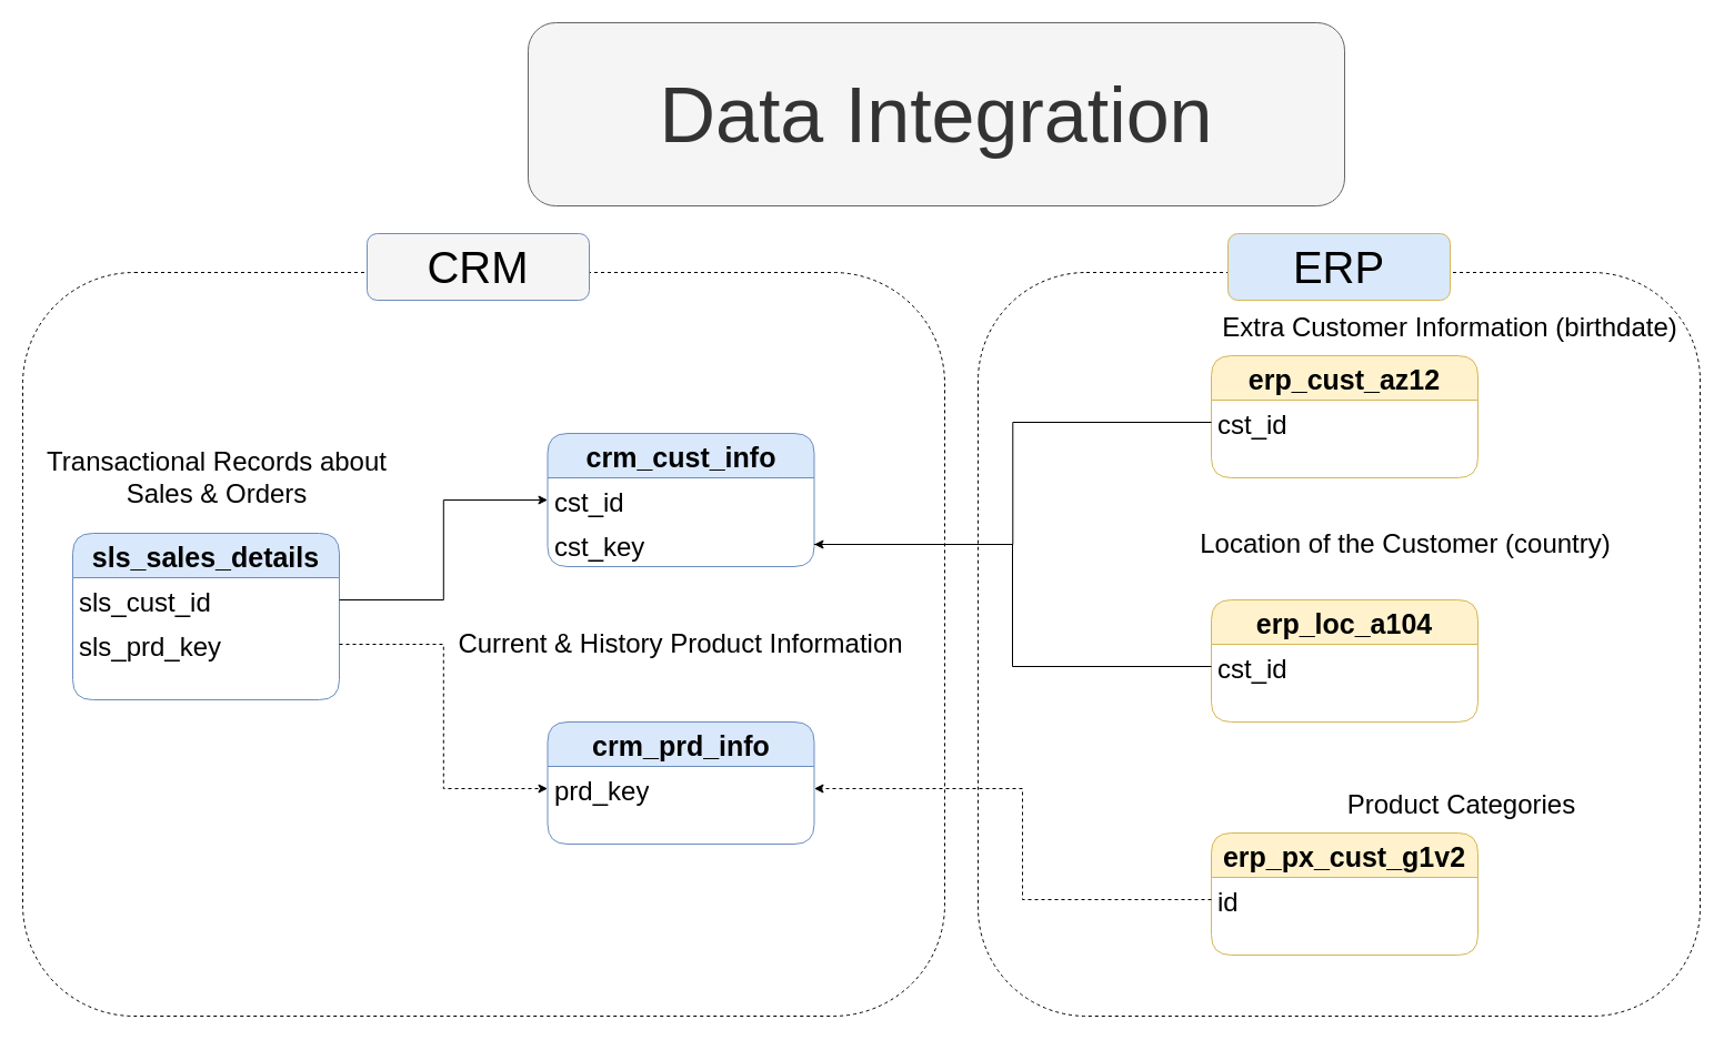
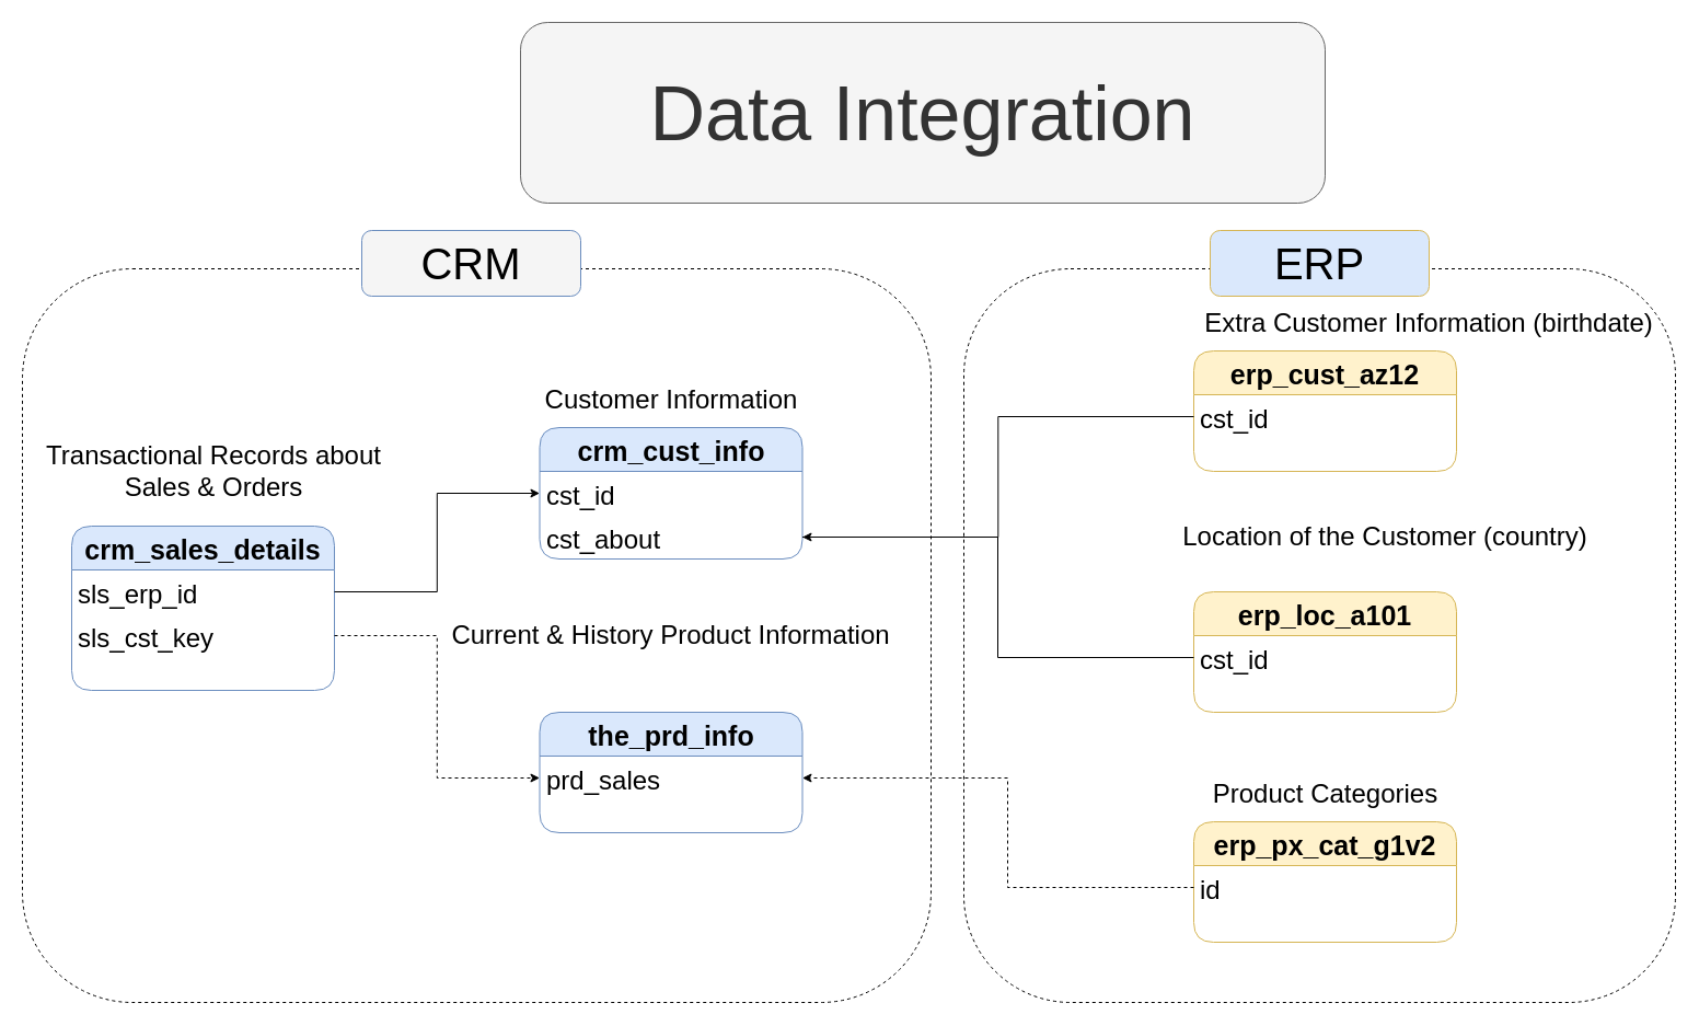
+ <mxCell id="9" value="&lt;font style=&quot;font-size: 24px;&quot;&gt;Customer Information&lt;/font&gt;" style="text;html=1;align=center;verticalAlign=middle;whiteSpace=wrap;rounded=0;" vertex="1" parent="3"><mxGeometry x="427.5" y="140" width="330" height="30" as="geometry" /></mxCell>
- <mxCell id="8" value="&lt;font style=&quot;font-size: 24px;&quot;&gt;cst_key&lt;/font&gt;" style="text;strokeColor=none;fillColor=none;align=left;verticalAlign=middle;spacingLeft=4;spacingRight=4;overflow=hidden;points=[[0,0.5],[1,0.5]];portConstraint=eastwest;rotatable=0;whiteSpace=wrap;html=1;fontSize=30;" vertex="1" parent="6"><mxGeometry y="80" width="240" height="40" as="geometry" /></mxCell>
+ <mxCell id="8" value="&lt;font style=&quot;font-size: 24px;&quot;&gt;cst_about&lt;/font&gt;" style="text;strokeColor=none;fillColor=none;align=left;verticalAlign=middle;spacingLeft=4;spacingRight=4;overflow=hidden;points=[[0,0.5],[1,0.5]];portConstraint=eastwest;rotatable=0;whiteSpace=wrap;html=1;fontSize=30;" vertex="1" parent="6"><mxGeometry y="80" width="240" height="40" as="geometry" /></mxCell>
- <mxCell id="14" value="&lt;font style=&quot;font-size: 25px;&quot;&gt;&lt;b&gt;sls_sales_details&lt;/b&gt;&lt;/font&gt;" style="swimlane;fontStyle=0;childLayout=stackLayout;horizontal=1;startSize=40;horizontalStack=0;resizeParent=1;resizeParentMax=0;resizeLast=0;collapsible=1;marginBottom=0;whiteSpace=wrap;html=1;rounded=1;fontSize=30;fillColor=#dae8fc;strokeColor=#6c8ebf;" vertex="1" parent="3"><mxGeometry x="45" y="270" width="240" height="150" as="geometry" /></mxCell>
+ <mxCell id="14" value="&lt;font style=&quot;font-size: 25px;&quot;&gt;&lt;b&gt;crm_sales_details&lt;/b&gt;&lt;/font&gt;" style="swimlane;fontStyle=0;childLayout=stackLayout;horizontal=1;startSize=40;horizontalStack=0;resizeParent=1;resizeParentMax=0;resizeLast=0;collapsible=1;marginBottom=0;whiteSpace=wrap;html=1;rounded=1;fontSize=30;fillColor=#dae8fc;strokeColor=#6c8ebf;" vertex="1" parent="3"><mxGeometry x="45" y="270" width="240" height="150" as="geometry" /></mxCell>
- <mxCell id="15" value="&lt;font style=&quot;font-size: 24px;&quot;&gt;sls_cust_id&lt;/font&gt;" style="text;strokeColor=none;fillColor=none;align=left;verticalAlign=middle;spacingLeft=4;spacingRight=4;overflow=hidden;points=[[0,0.5],[1,0.5]];portConstraint=eastwest;rotatable=0;whiteSpace=wrap;html=1;fontSize=30;" vertex="1" parent="14"><mxGeometry y="40" width="240" height="40" as="geometry" /></mxCell>
+ <mxCell id="15" value="&lt;font style=&quot;font-size: 24px;&quot;&gt;sls_erp_id&lt;/font&gt;" style="text;strokeColor=none;fillColor=none;align=left;verticalAlign=middle;spacingLeft=4;spacingRight=4;overflow=hidden;points=[[0,0.5],[1,0.5]];portConstraint=eastwest;rotatable=0;whiteSpace=wrap;html=1;fontSize=30;" vertex="1" parent="14"><mxGeometry y="40" width="240" height="40" as="geometry" /></mxCell>
- <mxCell id="26" value="&lt;span style=&quot;font-size: 25px;&quot;&gt;&lt;b&gt;erp_loc_a104&lt;/b&gt;&lt;/span&gt;" style="swimlane;fontStyle=0;childLayout=stackLayout;horizontal=1;startSize=40;horizontalStack=0;resizeParent=1;resizeParentMax=0;resizeLast=0;collapsible=1;marginBottom=0;whiteSpace=wrap;html=1;rounded=1;fontSize=30;fillColor=#fff2cc;strokeColor=#d6b656;" vertex="1" parent="3"><mxGeometry x="1070" y="330" width="240" height="110" as="geometry" /></mxCell>
+ <mxCell id="26" value="&lt;span style=&quot;font-size: 25px;&quot;&gt;&lt;b&gt;erp_loc_a101&lt;/b&gt;&lt;/span&gt;" style="swimlane;fontStyle=0;childLayout=stackLayout;horizontal=1;startSize=40;horizontalStack=0;resizeParent=1;resizeParentMax=0;resizeLast=0;collapsible=1;marginBottom=0;whiteSpace=wrap;html=1;rounded=1;fontSize=30;fillColor=#fff2cc;strokeColor=#d6b656;" vertex="1" parent="3"><mxGeometry x="1070" y="330" width="240" height="110" as="geometry" /></mxCell>
- <mxCell id="16" value="&lt;font style=&quot;font-size: 24px;&quot;&gt;sls_prd_key&lt;/font&gt;&lt;div&gt;&lt;font style=&quot;font-size: 24px;&quot;&gt;&lt;br&gt;&lt;/font&gt;&lt;/div&gt;" style="text;strokeColor=none;fillColor=none;align=left;verticalAlign=middle;spacingLeft=4;spacingRight=4;overflow=hidden;points=[[0,0.5],[1,0.5]];portConstraint=eastwest;rotatable=0;whiteSpace=wrap;html=1;fontSize=30;" vertex="1" parent="14"><mxGeometry y="80" width="240" height="40" as="geometry" /></mxCell>
+ <mxCell id="16" value="&lt;font style=&quot;font-size: 24px;&quot;&gt;sls_cst_key&lt;/font&gt;&lt;div&gt;&lt;font style=&quot;font-size: 24px;&quot;&gt;&lt;br&gt;&lt;/font&gt;&lt;/div&gt;" style="text;strokeColor=none;fillColor=none;align=left;verticalAlign=middle;spacingLeft=4;spacingRight=4;overflow=hidden;points=[[0,0.5],[1,0.5]];portConstraint=eastwest;rotatable=0;whiteSpace=wrap;html=1;fontSize=30;" vertex="1" parent="14"><mxGeometry y="80" width="240" height="40" as="geometry" /></mxCell>
- <mxCell id="10" value="&lt;font style=&quot;font-size: 25px;&quot;&gt;&lt;b&gt;crm_prd_info&lt;/b&gt;&lt;/font&gt;" style="swimlane;fontStyle=0;childLayout=stackLayout;horizontal=1;startSize=40;horizontalStack=0;resizeParent=1;resizeParentMax=0;resizeLast=0;collapsible=1;marginBottom=0;whiteSpace=wrap;html=1;rounded=1;fontSize=30;fillColor=#dae8fc;strokeColor=#6c8ebf;" vertex="1" parent="3"><mxGeometry x="472.5" y="440" width="240" height="110" as="geometry" /></mxCell>
+ <mxCell id="10" value="&lt;font style=&quot;font-size: 25px;&quot;&gt;&lt;b&gt;the_prd_info&lt;/b&gt;&lt;/font&gt;" style="swimlane;fontStyle=0;childLayout=stackLayout;horizontal=1;startSize=40;horizontalStack=0;resizeParent=1;resizeParentMax=0;resizeLast=0;collapsible=1;marginBottom=0;whiteSpace=wrap;html=1;rounded=1;fontSize=30;fillColor=#dae8fc;strokeColor=#6c8ebf;" vertex="1" parent="3"><mxGeometry x="472.5" y="440" width="240" height="110" as="geometry" /></mxCell>
- <mxCell id="11" value="&lt;font style=&quot;font-size: 24px;&quot;&gt;prd_key&lt;/font&gt;" style="text;strokeColor=none;fillColor=none;align=left;verticalAlign=middle;spacingLeft=4;spacingRight=4;overflow=hidden;points=[[0,0.5],[1,0.5]];portConstraint=eastwest;rotatable=0;whiteSpace=wrap;html=1;fontSize=30;" vertex="1" parent="10"><mxGeometry y="40" width="240" height="40" as="geometry" /></mxCell>
+ <mxCell id="11" value="&lt;font style=&quot;font-size: 24px;&quot;&gt;prd_sales&lt;/font&gt;" style="text;strokeColor=none;fillColor=none;align=left;verticalAlign=middle;spacingLeft=4;spacingRight=4;overflow=hidden;points=[[0,0.5],[1,0.5]];portConstraint=eastwest;rotatable=0;whiteSpace=wrap;html=1;fontSize=30;" vertex="1" parent="10"><mxGeometry y="40" width="240" height="40" as="geometry" /></mxCell>
- <mxCell id="34" value="&lt;font style=&quot;font-size: 24px;&quot;&gt;Product Categories&lt;/font&gt;" style="text;html=1;align=center;verticalAlign=middle;whiteSpace=wrap;rounded=0;" vertex="1" parent="3"><mxGeometry x="1177.5" y="500" width="235" height="30" as="geometry" /></mxCell>
+ <mxCell id="34" value="&lt;font style=&quot;font-size: 24px;&quot;&gt;Product Categories&lt;/font&gt;" style="text;html=1;align=center;verticalAlign=middle;whiteSpace=wrap;rounded=0;" vertex="1" parent="3"><mxGeometry x="1072.5" y="500" width="235" height="30" as="geometry" /></mxCell>
- <mxCell id="31" value="&lt;span style=&quot;font-size: 25px;&quot;&gt;&lt;b&gt;erp_px_cust_g1v2&lt;/b&gt;&lt;/span&gt;" style="swimlane;fontStyle=0;childLayout=stackLayout;horizontal=1;startSize=40;horizontalStack=0;resizeParent=1;resizeParentMax=0;resizeLast=0;collapsible=1;marginBottom=0;whiteSpace=wrap;html=1;rounded=1;fontSize=30;fillColor=#fff2cc;strokeColor=#d6b656;" vertex="1" parent="3"><mxGeometry x="1070" y="540" width="240" height="110" as="geometry" /></mxCell>
+ <mxCell id="31" value="&lt;span style=&quot;font-size: 25px;&quot;&gt;&lt;b&gt;erp_px_cat_g1v2&lt;/b&gt;&lt;/span&gt;" style="swimlane;fontStyle=0;childLayout=stackLayout;horizontal=1;startSize=40;horizontalStack=0;resizeParent=1;resizeParentMax=0;resizeLast=0;collapsible=1;marginBottom=0;whiteSpace=wrap;html=1;rounded=1;fontSize=30;fillColor=#fff2cc;strokeColor=#d6b656;" vertex="1" parent="3"><mxGeometry x="1070" y="540" width="240" height="110" as="geometry" /></mxCell>
